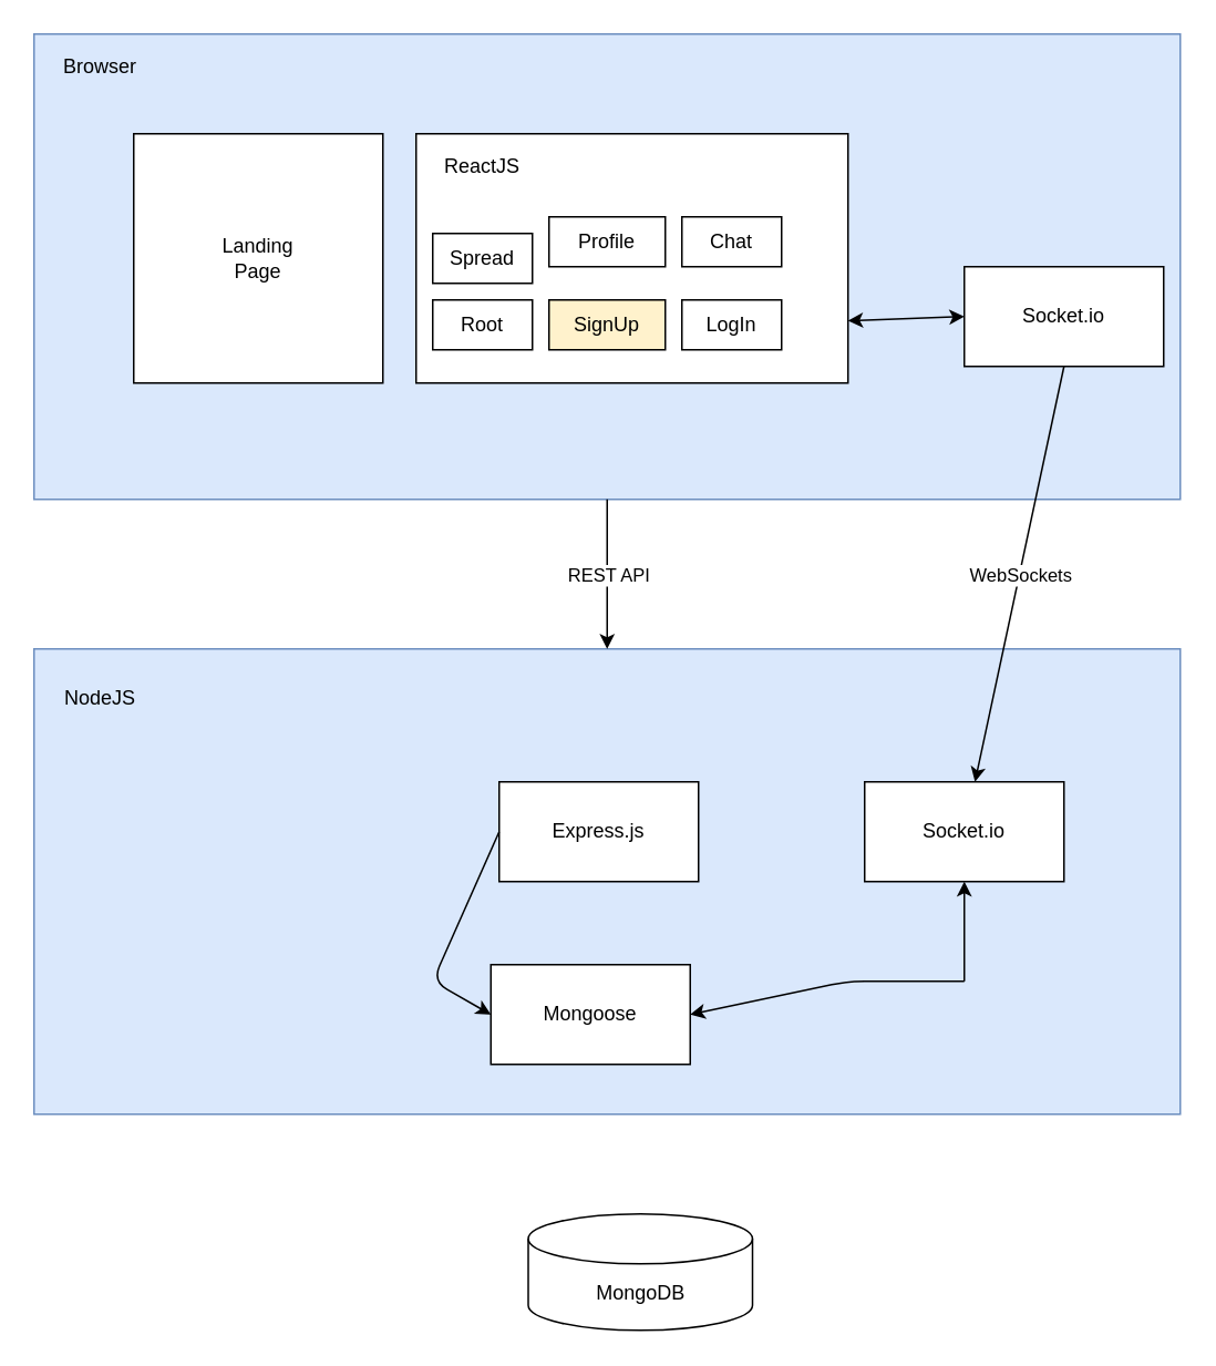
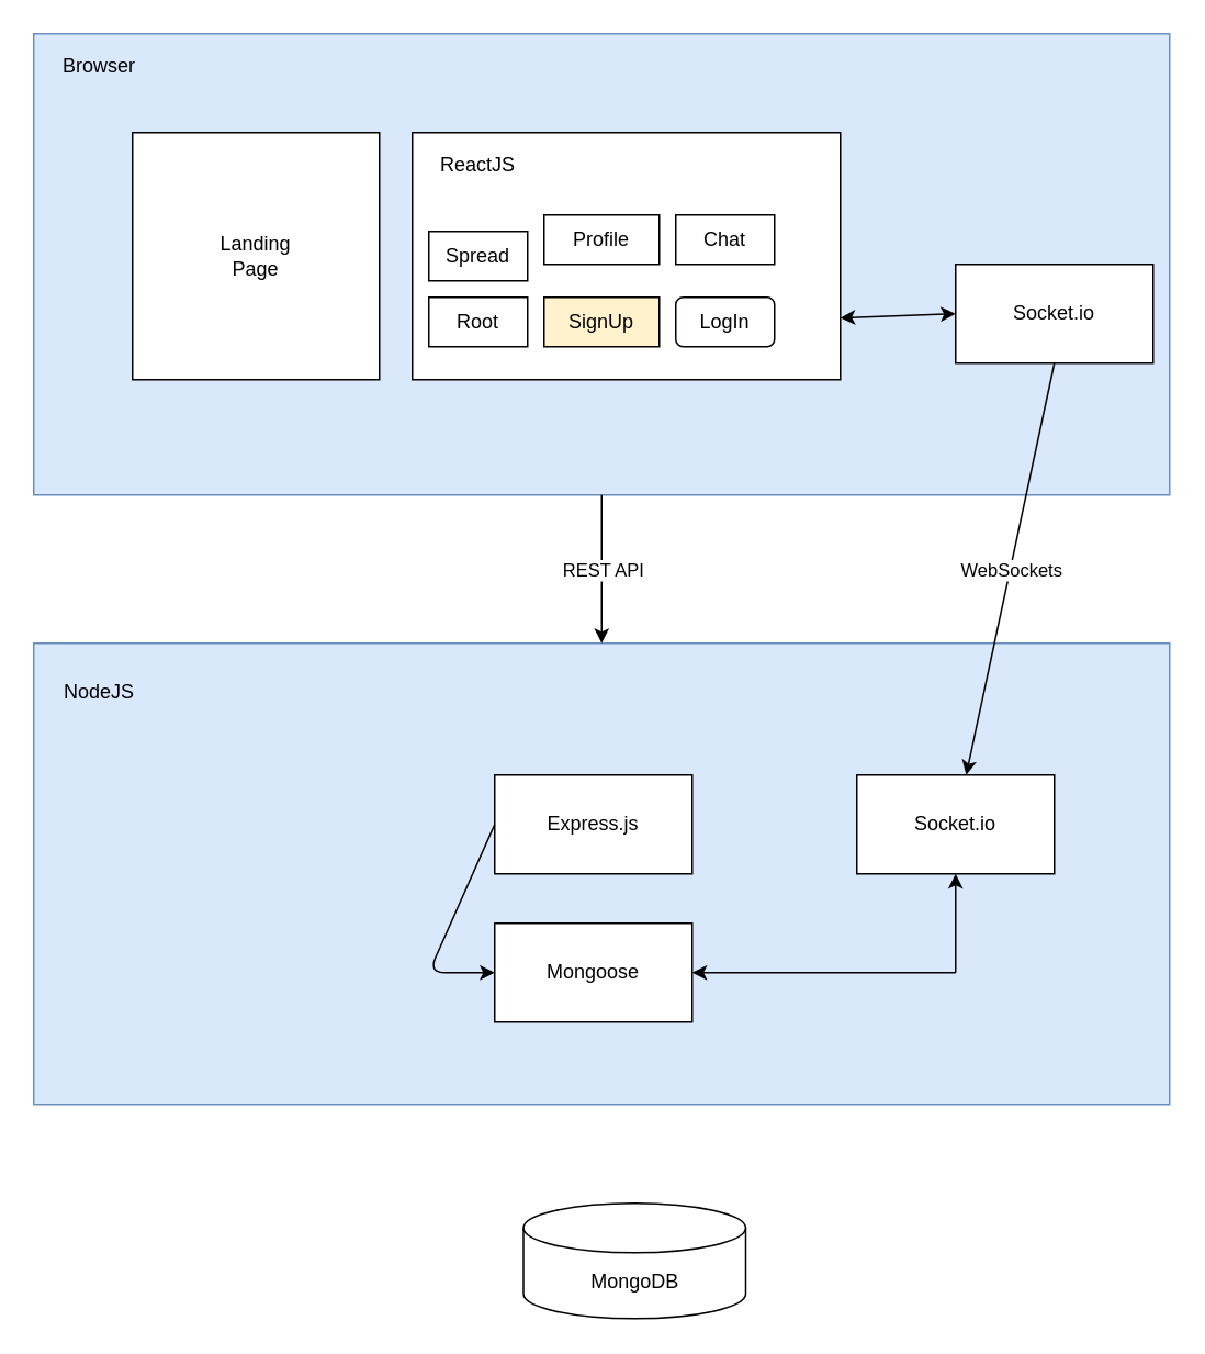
- <mxCell id="14" value="LogIn" style="rounded=0;whiteSpace=wrap;html=1;" vertex="1" parent="1"><mxGeometry x="410" y="180" width="60" height="30" as="geometry" /></mxCell>
+ <mxCell id="14" value="LogIn" style="whiteSpace=wrap;html=1;rounded=1;" vertex="1" parent="1"><mxGeometry x="410" y="180" width="60" height="30" as="geometry" /></mxCell>
- <mxCell id="20" value="Mongoose" style="rounded=0;whiteSpace=wrap;html=1;" vertex="1" parent="1"><mxGeometry x="295" y="580" width="120" height="60" as="geometry" /></mxCell>
+ <mxCell id="20" value="Mongoose" style="rounded=0;whiteSpace=wrap;html=1;" vertex="1" parent="1"><mxGeometry x="300" y="560" width="120" height="60" as="geometry" /></mxCell>
